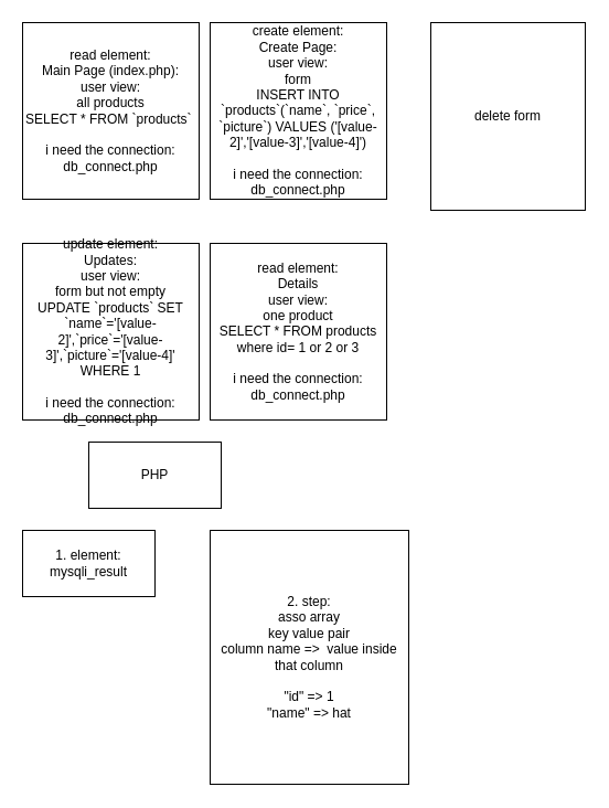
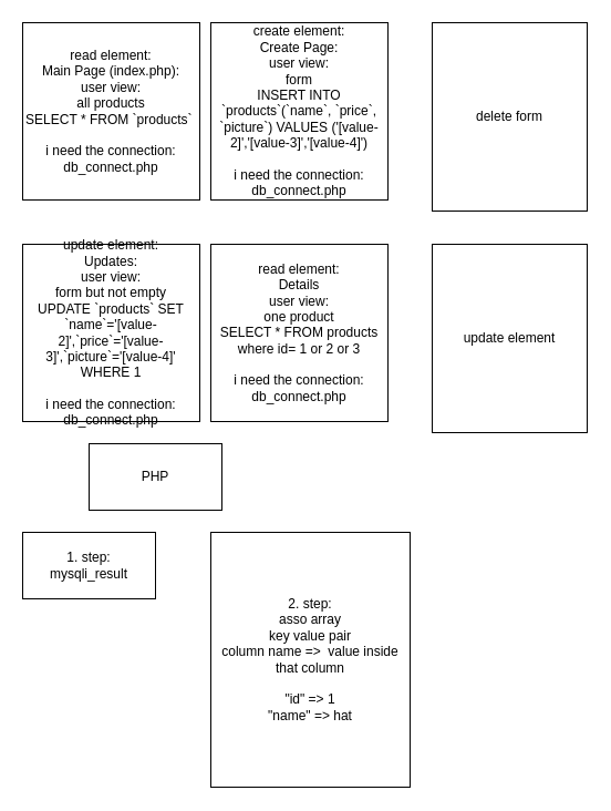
+ <mxCell id="10" value="update element" style="rounded=0;whiteSpace=wrap;html=1;" vertex="1" parent="1"><mxGeometry x="390" y="220" width="140" height="170" as="geometry" /></mxCell>
- <mxCell id="7" value="1. element:&lt;br&gt;mysqli_result" style="rounded=0;whiteSpace=wrap;html=1;" parent="1" vertex="1"><mxGeometry x="20" y="480" width="120" height="60" as="geometry" /></mxCell>
+ <mxCell id="7" value="1. step:&lt;br&gt;mysqli_result" style="rounded=0;whiteSpace=wrap;html=1;" parent="1" vertex="1"><mxGeometry x="20" y="480" width="120" height="60" as="geometry" /></mxCell>
